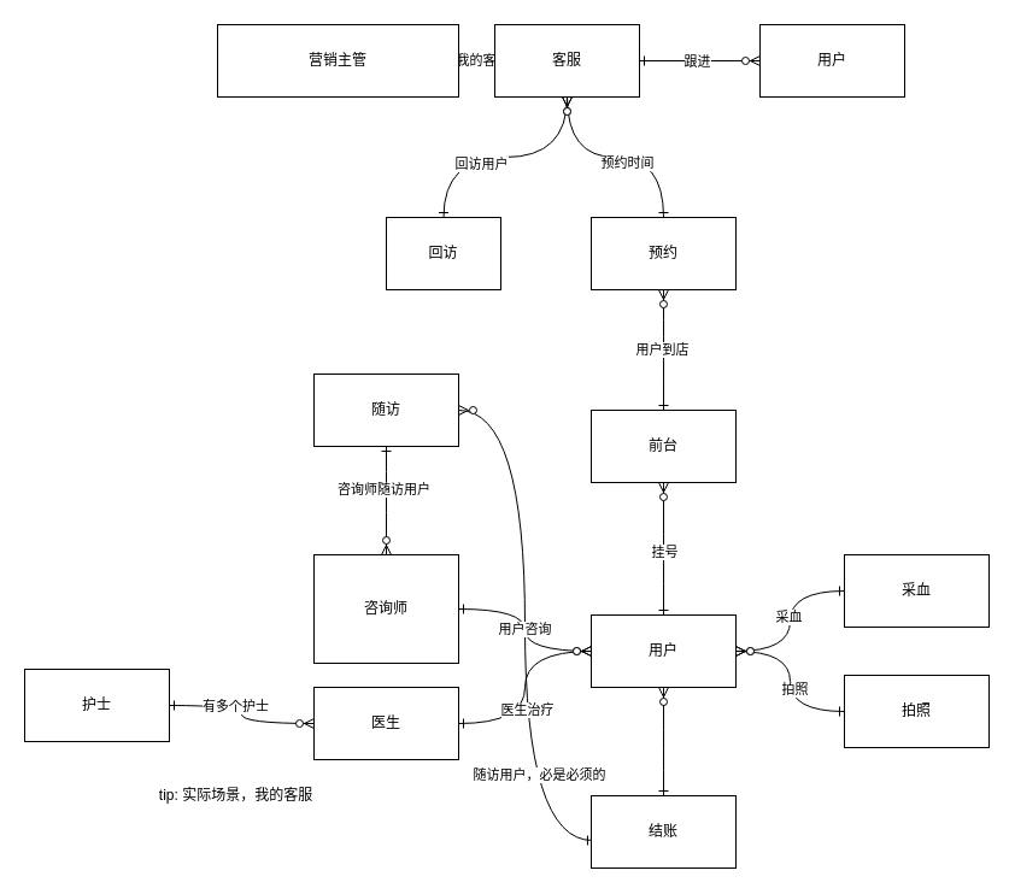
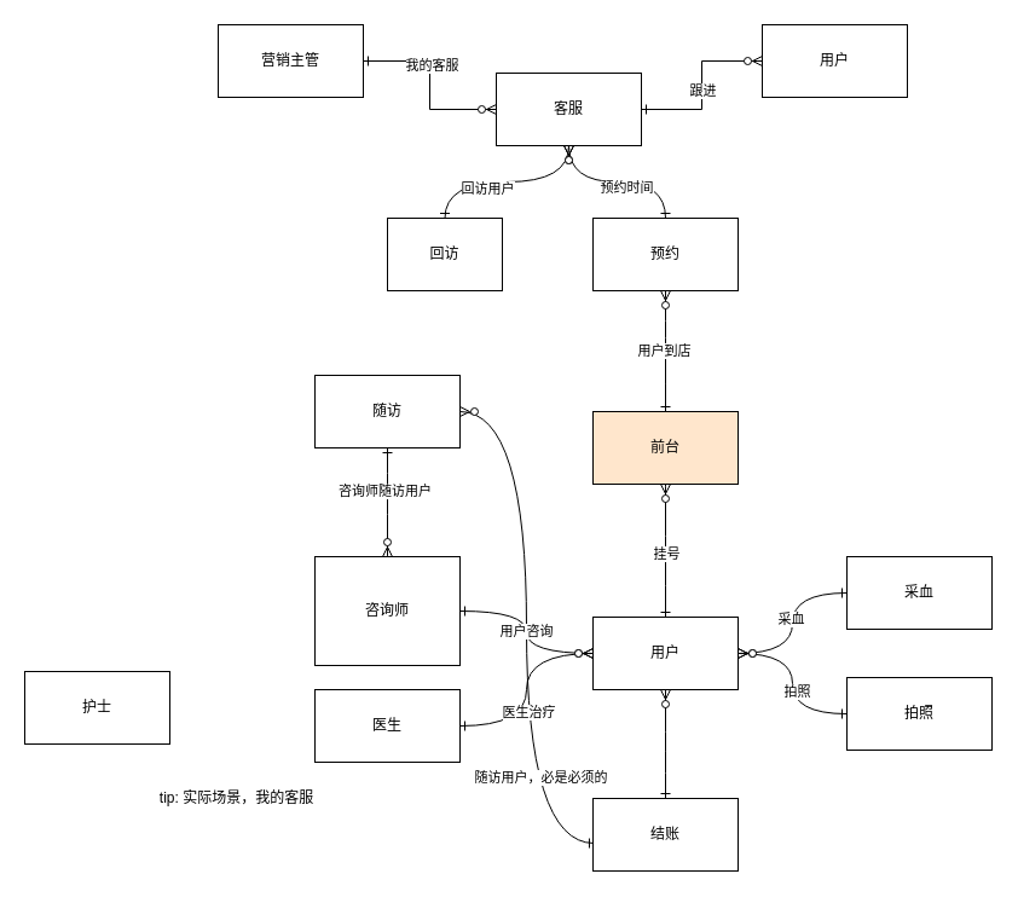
- <mxCell id="12" value="营销主管" style="rounded=0;whiteSpace=wrap;html=1;" vertex="1" parent="1"><mxGeometry x="180" y="20" width="200" height="60" as="geometry" /></mxCell>
+ <mxCell id="12" value="营销主管" style="rounded=0;whiteSpace=wrap;html=1;" vertex="1" parent="1"><mxGeometry x="180" y="20" width="120" height="60" as="geometry" /></mxCell>
- <mxCell id="11" value="&lt;span&gt;客服&lt;/span&gt;" style="rounded=0;whiteSpace=wrap;html=1;" vertex="1" parent="1"><mxGeometry x="410" y="20" width="120" height="60" as="geometry" /></mxCell>
+ <mxCell id="11" value="&lt;span&gt;客服&lt;/span&gt;" style="rounded=0;whiteSpace=wrap;html=1;" vertex="1" parent="1"><mxGeometry x="410" y="60" width="120" height="60" as="geometry" /></mxCell>
- <mxCell id="15" value="前台" style="rounded=0;whiteSpace=wrap;html=1;" vertex="1" parent="1"><mxGeometry x="490" y="340" width="120" height="60" as="geometry" /></mxCell>
+ <mxCell id="15" value="前台" style="rounded=0;whiteSpace=wrap;html=1;fillColor=#ffe6cc;" vertex="1" parent="1"><mxGeometry x="490" y="340" width="120" height="60" as="geometry" /></mxCell>
- <mxCell id="19" style="edgeStyle=orthogonalEdgeStyle;curved=1;rounded=0;orthogonalLoop=1;jettySize=auto;html=1;startArrow=ERzeroToMany;startFill=1;endArrow=ERone;endFill=0;" edge="1" parent="1" source="21" target="31"><mxGeometry relative="1" as="geometry" /></mxCell>
- <mxCell id="20" value="有多个护士" style="edgeLabel;html=1;align=center;verticalAlign=middle;resizable=0;points=[];" vertex="1" connectable="0" parent="19"><mxGeometry x="0.2" relative="1" as="geometry"><mxPoint as="offset" /></mxGeometry></mxCell>
